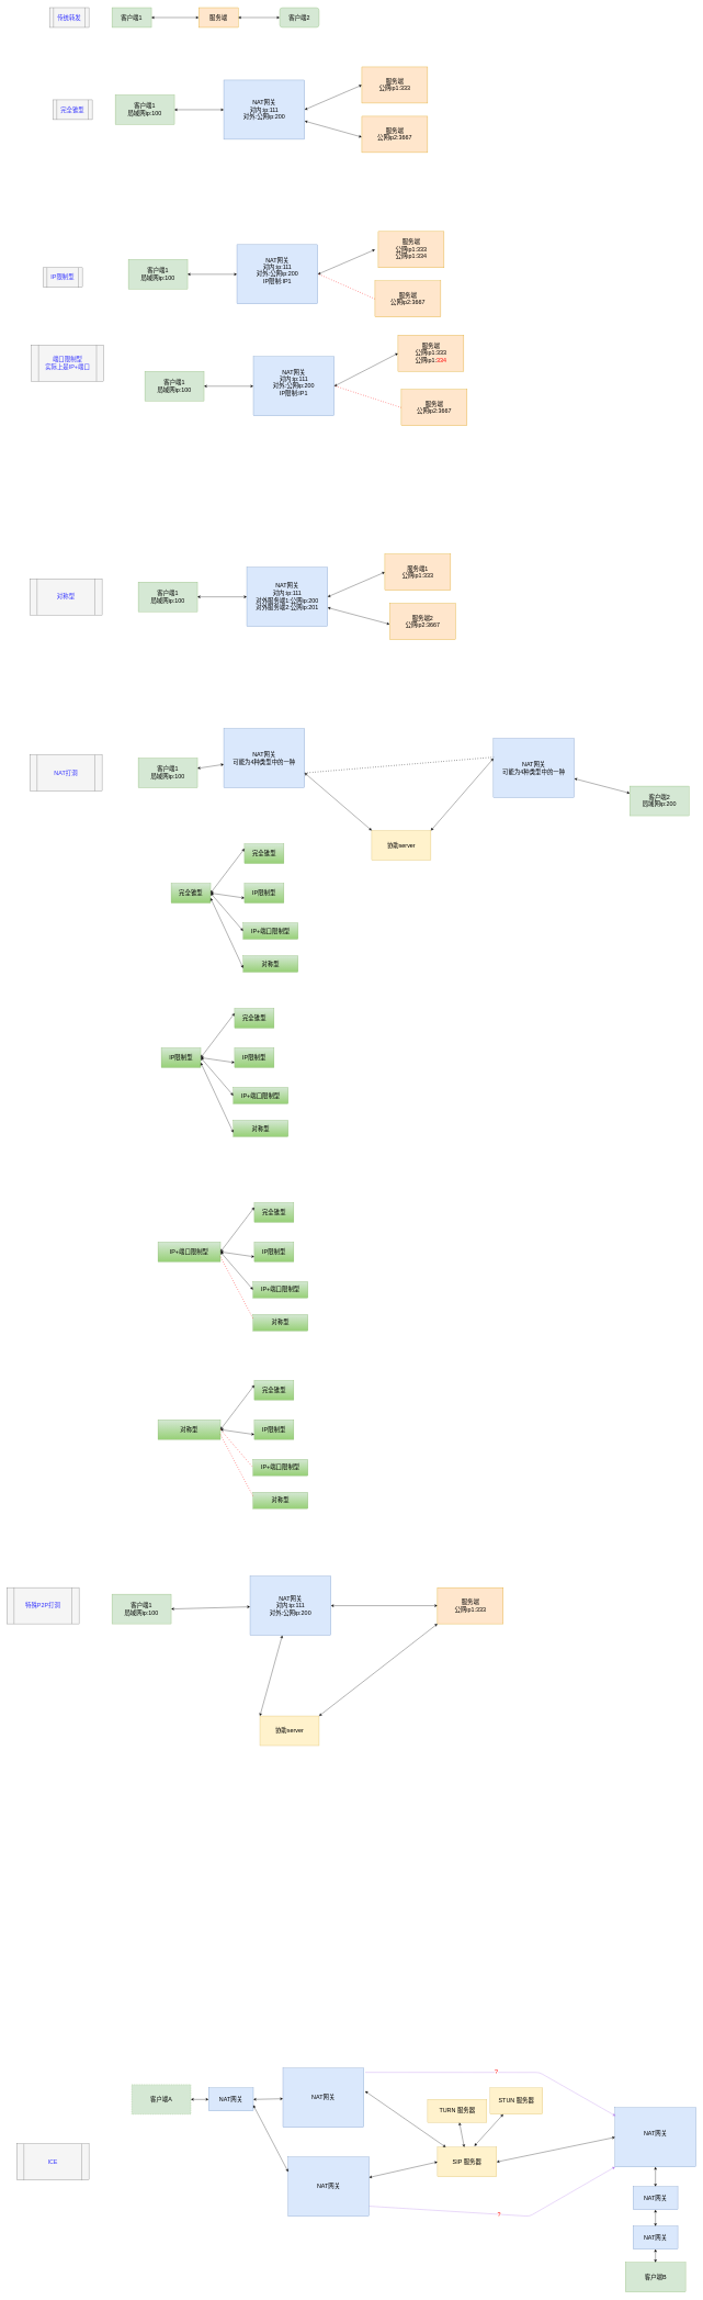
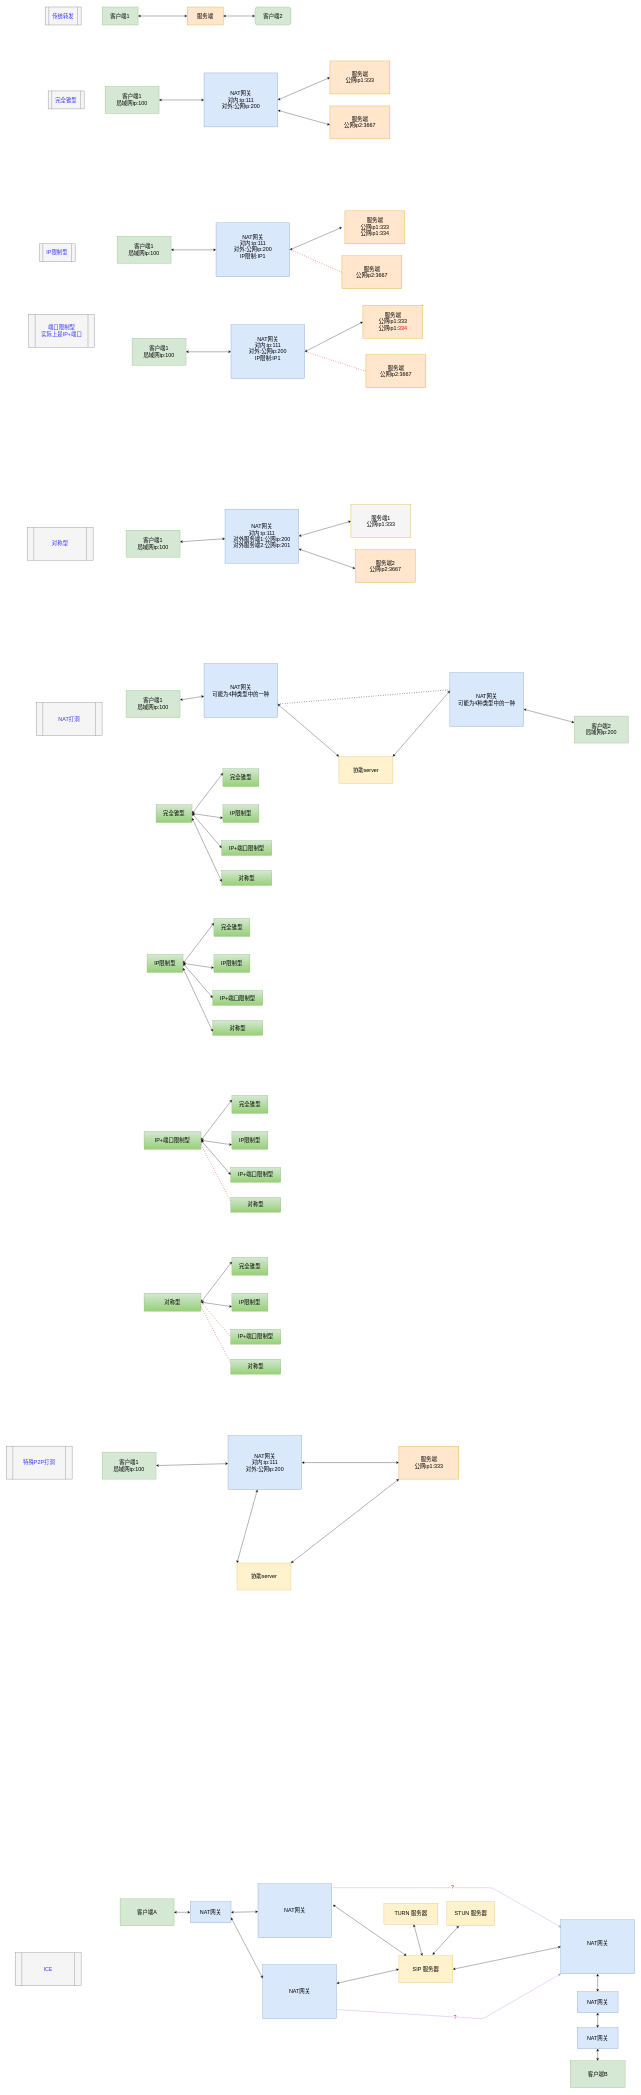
- <mxCell id="4" value="&lt;font style=&quot;font-size: 18px&quot;&gt;服务端&lt;/font&gt;" style="rounded=0;whiteSpace=wrap;html=1;fillColor=#ffe6cc;strokeColor=#d79b00;" parent="1" vertex="1"><mxGeometry x="604" y="20" width="120" height="60" as="geometry" /></mxCell>
+ <mxCell id="4" value="&lt;font style=&quot;font-size: 18px&quot;&gt;服务端&lt;/font&gt;" style="rounded=0;whiteSpace=wrap;html=1;fillColor=#ffe6cc;strokeColor=#d79b00;" parent="1" vertex="1"><mxGeometry x="624" y="20" width="120" height="60" as="geometry" /></mxCell>
- <mxCell id="37" value="&lt;font style=&quot;font-size: 18px&quot;&gt;服务端1&lt;br&gt;公网ip1:333&lt;br&gt;&lt;/font&gt;" style="rounded=0;whiteSpace=wrap;html=1;fillColor=#ffe6cc;strokeColor=#d79b00;" parent="1" vertex="1"><mxGeometry x="1170" y="1680" width="200" height="110" as="geometry" /></mxCell>
+ <mxCell id="37" value="&lt;font style=&quot;font-size: 18px&quot;&gt;服务端1&lt;br&gt;公网ip1:333&lt;br&gt;&lt;/font&gt;" style="rounded=0;whiteSpace=wrap;html=1;fillColor=#f5f5f5;strokeColor=#d79b00;" parent="1" vertex="1"><mxGeometry x="1170" y="1680" width="200" height="110" as="geometry" /></mxCell>
- <mxCell id="34" value="&lt;font style=&quot;font-size: 18px&quot;&gt;NAT网关&lt;br&gt;对内:ip:111&lt;br&gt;对外服务端1:公网ip:200&lt;br&gt;对外服务端2:公网ip:201&lt;br&gt;&lt;/font&gt;" style="rounded=0;whiteSpace=wrap;html=1;fillColor=#dae8fc;strokeColor=#6c8ebf;" parent="1" vertex="1"><mxGeometry x="750" y="1720" width="246" height="180" as="geometry" /></mxCell>
+ <mxCell id="34" value="&lt;font style=&quot;font-size: 18px&quot;&gt;NAT网关&lt;br&gt;对内:ip:111&lt;br&gt;对外服务端1:公网ip:200&lt;br&gt;对外服务端2:公网ip:201&lt;br&gt;&lt;/font&gt;" style="rounded=0;whiteSpace=wrap;html=1;fillColor=#dae8fc;strokeColor=#6c8ebf;" parent="1" vertex="1"><mxGeometry x="750" y="1695" width="246" height="180" as="geometry" /></mxCell>
- <mxCell id="40" value="&lt;font style=&quot;font-size: 18px&quot; color=&quot;#3333ff&quot;&gt;NAT打洞&lt;br&gt;&lt;/font&gt;" style="shape=process;whiteSpace=wrap;html=1;backgroundOutline=1;fillColor=#f5f5f5;strokeColor=#666666;fontColor=#333333;" parent="1" vertex="1"><mxGeometry x="90" y="2290" width="220" height="110" as="geometry" /></mxCell>
+ <mxCell id="40" value="&lt;font style=&quot;font-size: 18px&quot; color=&quot;#3333ff&quot;&gt;NAT打洞&lt;br&gt;&lt;/font&gt;" style="shape=process;whiteSpace=wrap;html=1;backgroundOutline=1;fillColor=#f5f5f5;strokeColor=#666666;fontColor=#333333;" parent="1" vertex="1"><mxGeometry x="120" y="2340" width="220" height="110" as="geometry" /></mxCell>
- <mxCell id="99" value="&lt;font style=&quot;font-size: 18px&quot;&gt;客户端A&lt;br&gt;&lt;/font&gt;" style="rounded=0;whiteSpace=wrap;html=1;fillColor=#d5e8d4;strokeColor=#82b366;dashed=1;" parent="1" vertex="1"><mxGeometry x="400" y="6330" width="180" height="90" as="geometry" /></mxCell>
+ <mxCell id="99" value="&lt;font style=&quot;font-size: 18px&quot;&gt;客户端A&lt;br&gt;&lt;/font&gt;" style="rounded=0;whiteSpace=wrap;html=1;fillColor=#d5e8d4;strokeColor=#82b366;" parent="1" vertex="1"><mxGeometry x="400" y="6330" width="180" height="90" as="geometry" /></mxCell>
- <mxCell id="100" value="&lt;font style=&quot;font-size: 18px&quot;&gt;TURN 服务器&lt;br&gt;&lt;/font&gt;" style="rounded=0;whiteSpace=wrap;html=1;fillColor=#fff2cc;strokeColor=#d6b656;" parent="1" vertex="1"><mxGeometry x="1300" y="6375" width="180" height="70" as="geometry" /></mxCell>
+ <mxCell id="100" value="&lt;font style=&quot;font-size: 18px&quot;&gt;TURN 服务器&lt;br&gt;&lt;/font&gt;" style="rounded=0;whiteSpace=wrap;html=1;fillColor=#fff2cc;strokeColor=#d6b656;" parent="1" vertex="1"><mxGeometry x="1280" y="6345" width="180" height="70" as="geometry" /></mxCell>
